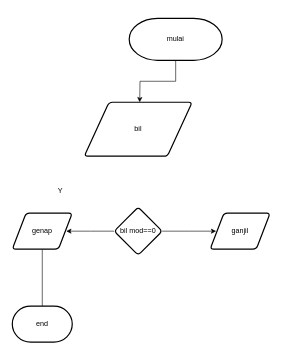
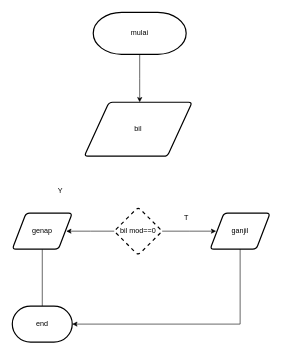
- <mxCell id="3" value="mulai" style="strokeWidth=2;html=1;shape=mxgraph.flowchart.terminator;whiteSpace=wrap;" parent="1" vertex="1"><mxGeometry x="215" y="30" width="155" height="70" as="geometry" /></mxCell>
+ <mxCell id="3" value="mulai" style="strokeWidth=2;html=1;shape=mxgraph.flowchart.terminator;whiteSpace=wrap;" parent="1" vertex="1"><mxGeometry x="155" y="20" width="155" height="70" as="geometry" /></mxCell>
+ <mxCell id="9" value="T" style="text;html=1;align=center;verticalAlign=middle;resizable=0;points=[];autosize=1;strokeColor=none;fillColor=none;" vertex="1" parent="1"><mxGeometry x="295" y="348" width="30" height="30" as="geometry" /></mxCell>
- <mxCell id="7" value="bil mod==0" style="rhombus;whiteSpace=wrap;html=1;strokeWidth=2;rounded=1;arcSize=12;" vertex="1" parent="1"><mxGeometry x="190" y="345" width="80" height="80" as="geometry" /></mxCell>
+ <mxCell id="7" value="bil mod==0" style="rhombus;whiteSpace=wrap;html=1;strokeWidth=2;rounded=1;arcSize=12;dashed=1;" vertex="1" parent="1"><mxGeometry x="190" y="345" width="80" height="80" as="geometry" /></mxCell>
+ <mxCell id="14" style="edgeStyle=orthogonalEdgeStyle;rounded=0;orthogonalLoop=1;jettySize=auto;html=1;exitX=0.5;exitY=1;exitDx=0;exitDy=0;entryX=1;entryY=0.5;entryDx=0;entryDy=0;entryPerimeter=0;" edge="1" parent="1" source="12" target="13"><mxGeometry relative="1" as="geometry" /></mxCell>
